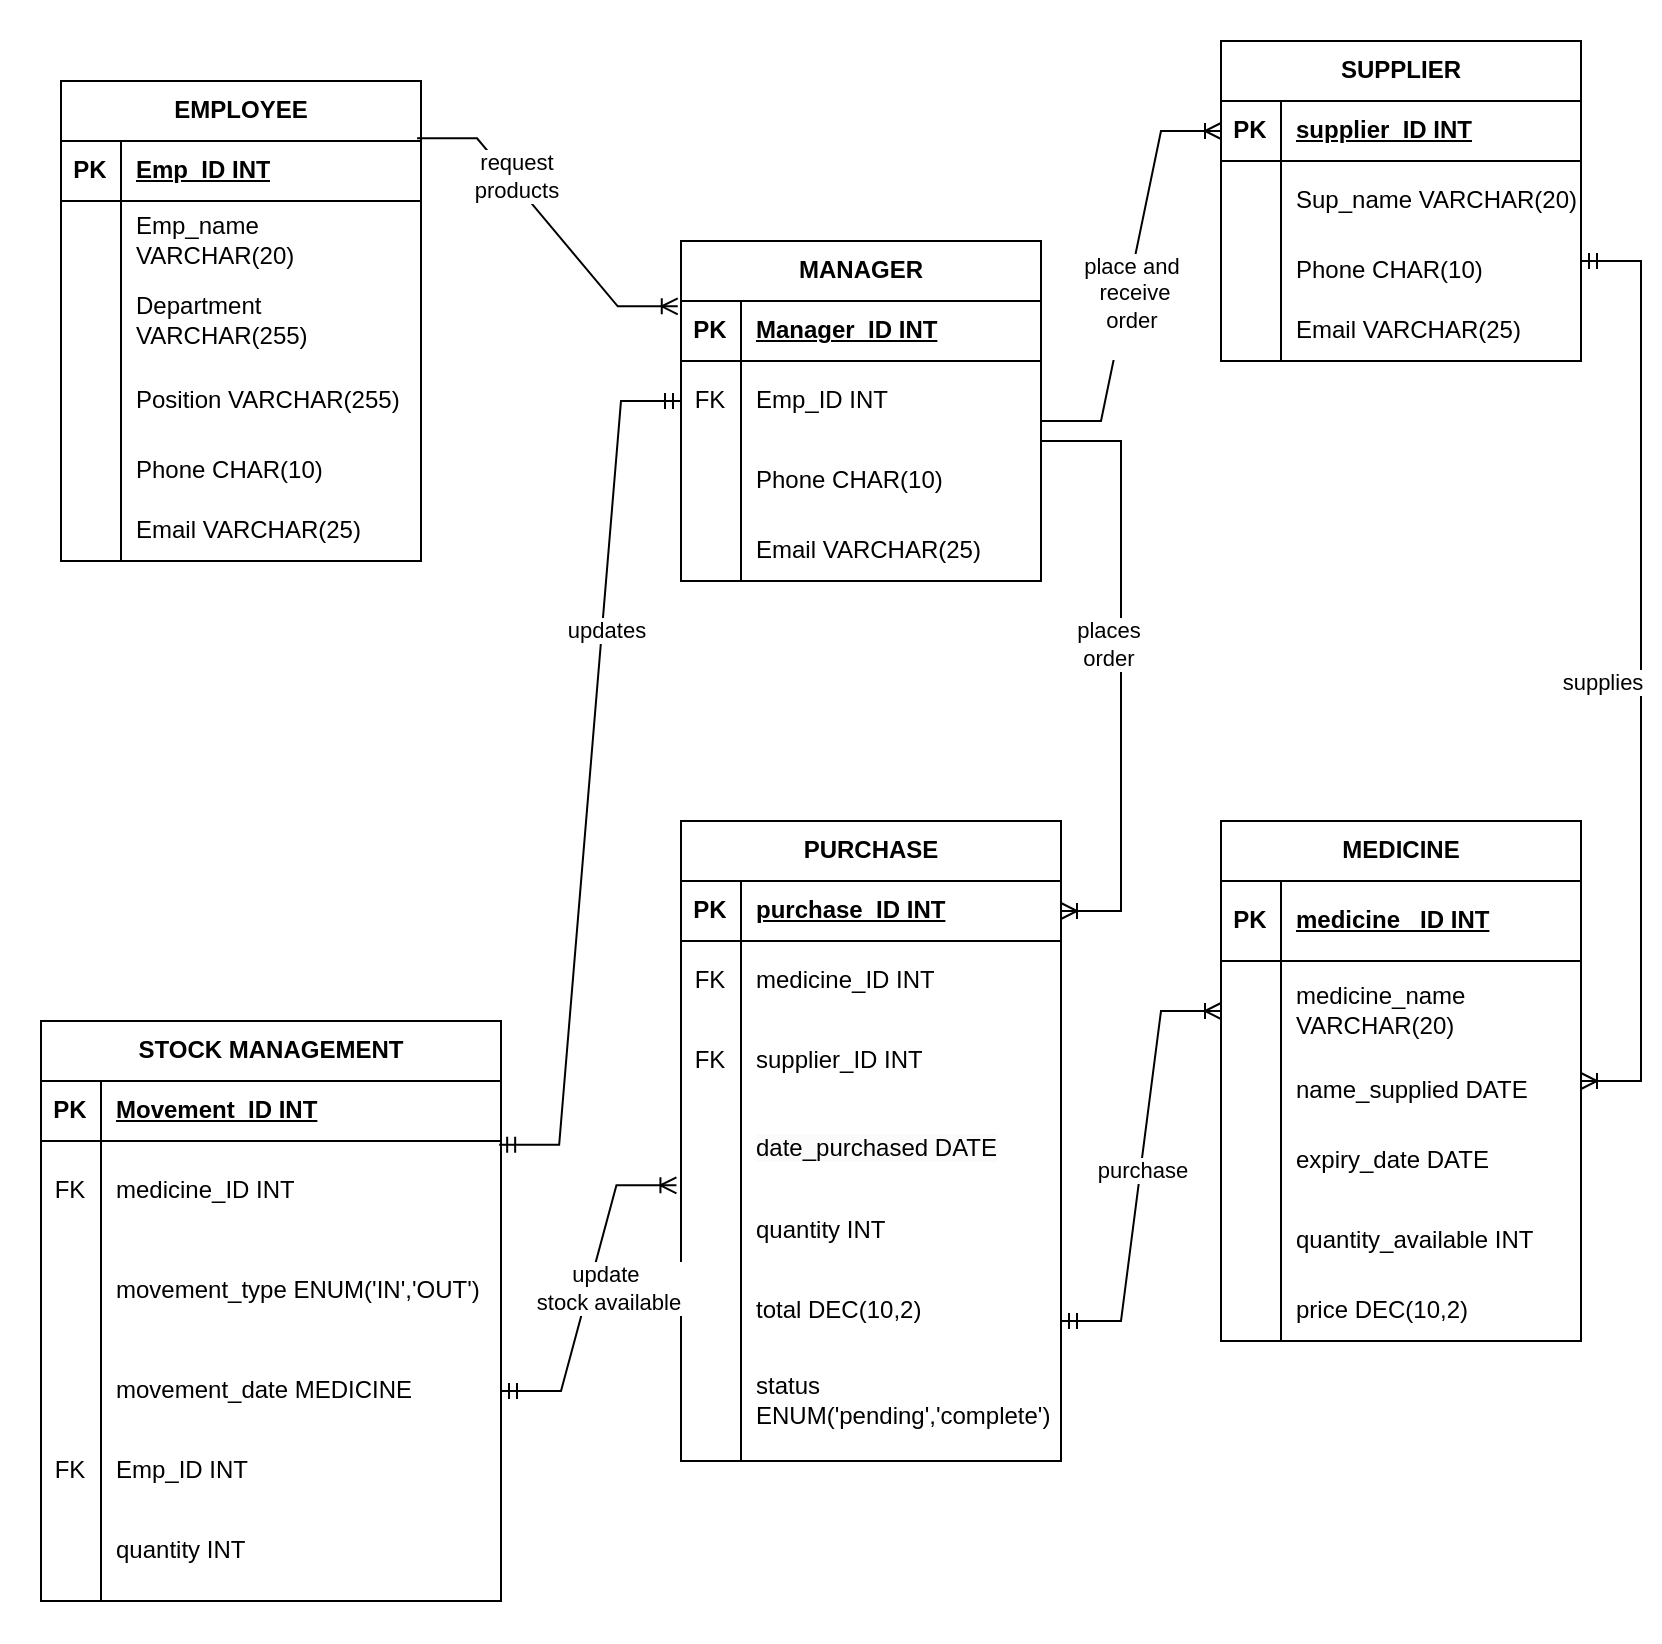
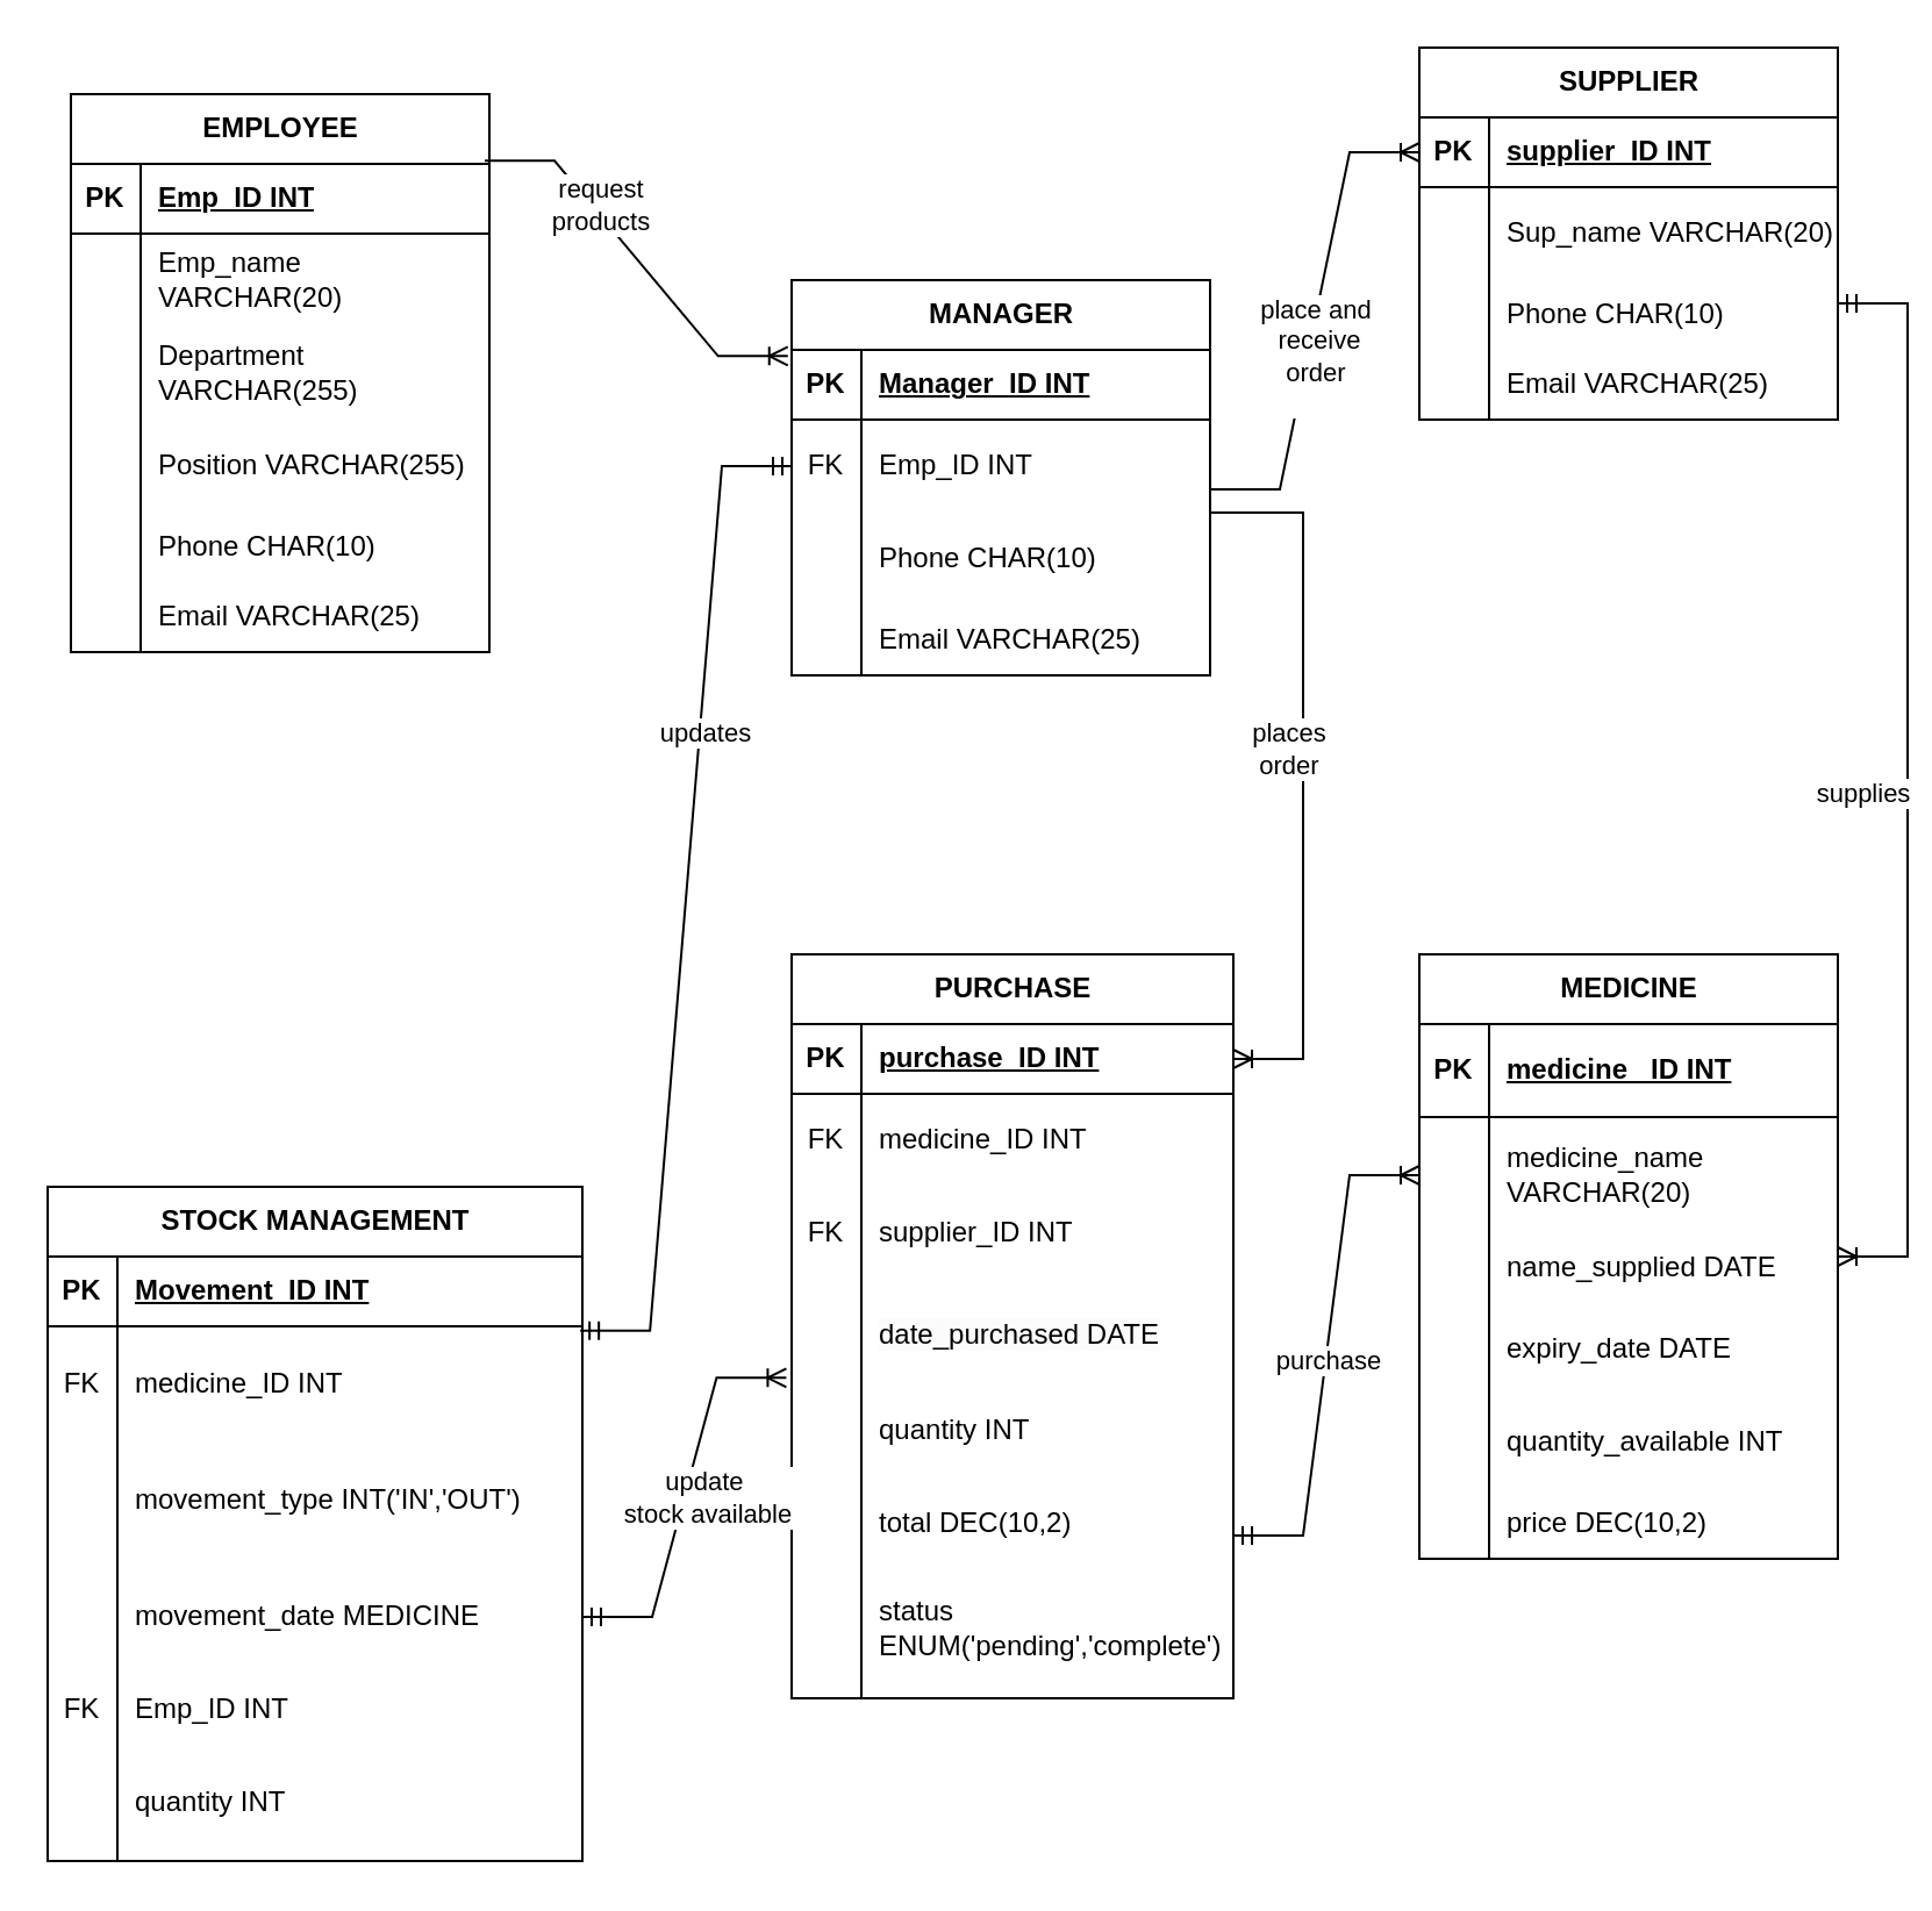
- <mxCell id="97" value="movement_type ENUM('IN','OUT')" style="shape=partialRectangle;connectable=0;fillColor=none;top=0;left=0;bottom=0;right=0;align=left;spacingLeft=6;overflow=hidden;whiteSpace=wrap;html=1;" vertex="1" parent="95"><mxGeometry x="30" width="200" height="50" as="geometry"><mxRectangle width="200" height="50" as="alternateBounds" /></mxGeometry></mxCell>
+ <mxCell id="97" value="movement_type INT('IN','OUT')" style="shape=partialRectangle;connectable=0;fillColor=none;top=0;left=0;bottom=0;right=0;align=left;spacingLeft=6;overflow=hidden;whiteSpace=wrap;html=1;" vertex="1" parent="95"><mxGeometry x="30" width="200" height="50" as="geometry"><mxRectangle width="200" height="50" as="alternateBounds" /></mxGeometry></mxCell>
